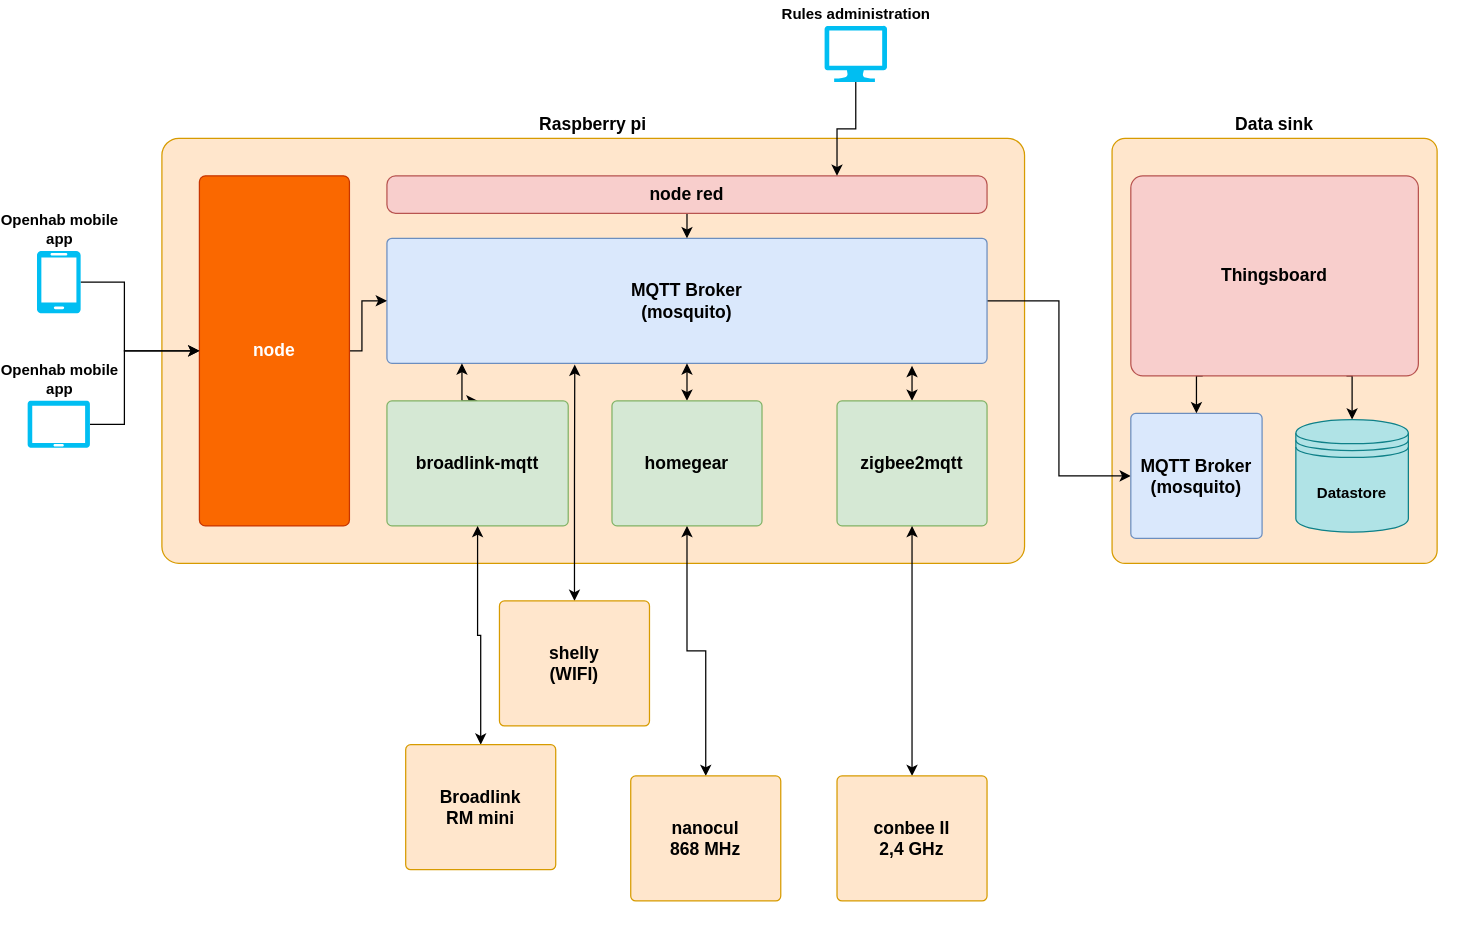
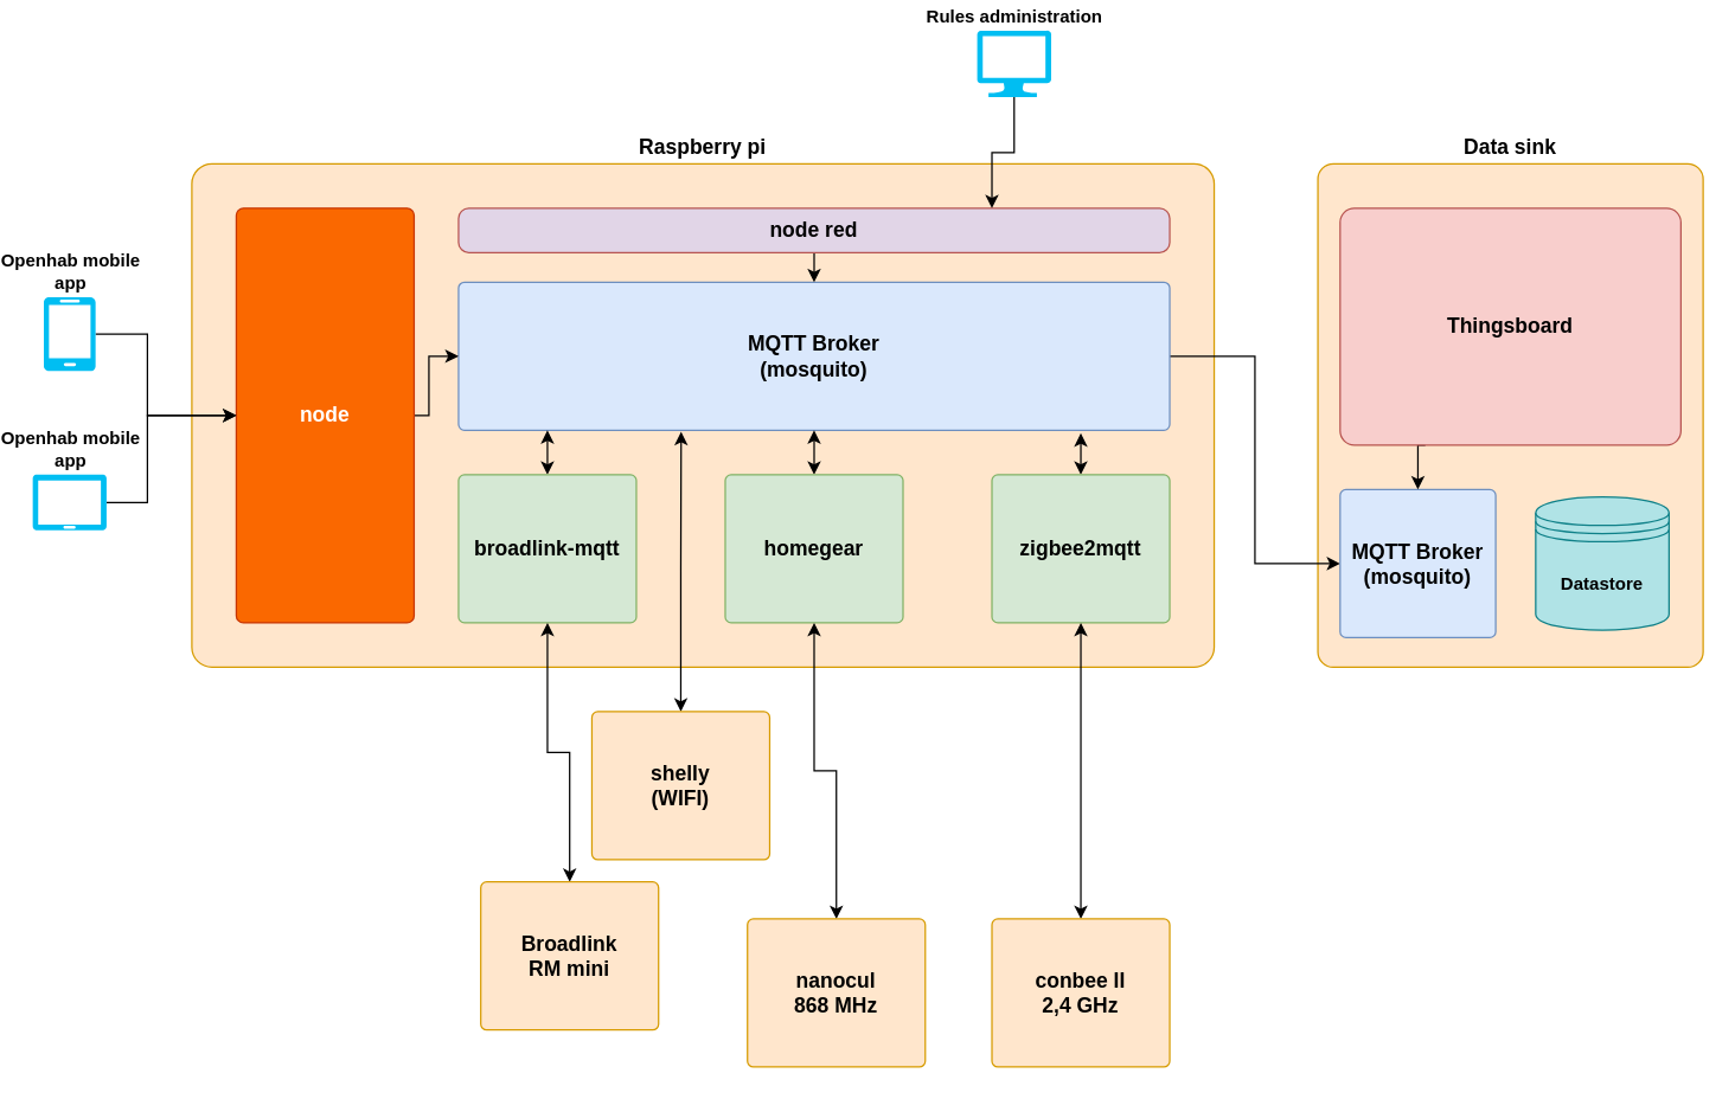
- <mxCell id="15" value="&lt;font style=&quot;font-size: 14px&quot;&gt;&lt;b&gt;node red&lt;br&gt;&lt;/b&gt;&lt;/font&gt;" style="rounded=1;whiteSpace=wrap;html=1;labelPosition=center;verticalLabelPosition=middle;align=center;verticalAlign=middle;fillColor=#f8cecc;strokeColor=#b85450;arcSize=23;" parent="1" vertex="1"><mxGeometry x="308" y="140" width="480" height="30" as="geometry" /></mxCell>
+ <mxCell id="15" value="&lt;font style=&quot;font-size: 14px&quot;&gt;&lt;b&gt;node red&lt;br&gt;&lt;/b&gt;&lt;/font&gt;" style="rounded=1;whiteSpace=wrap;html=1;labelPosition=center;verticalLabelPosition=middle;align=center;verticalAlign=middle;fillColor=#e1d5e7;strokeColor=#b85450;arcSize=23;" parent="1" vertex="1"><mxGeometry x="308" y="140" width="480" height="30" as="geometry" /></mxCell>
- <mxCell id="32" style="edgeStyle=orthogonalEdgeStyle;rounded=0;orthogonalLoop=1;jettySize=auto;html=1;exitX=0.75;exitY=1;exitDx=0;exitDy=0;entryX=0.5;entryY=0;entryDx=0;entryDy=0;" edge="1" parent="1" source="33" target="34"><mxGeometry relative="1" as="geometry" /></mxCell>
- <mxCell id="11" value="&lt;font style=&quot;font-size: 14px&quot;&gt;&lt;b&gt;broadlink-mqtt&lt;br&gt;&lt;/b&gt;&lt;/font&gt;" style="rounded=1;whiteSpace=wrap;html=1;labelPosition=center;verticalLabelPosition=middle;align=center;verticalAlign=middle;fillColor=#d5e8d4;strokeColor=#82b366;arcSize=4;" parent="1" vertex="1"><mxGeometry x="308" y="320" width="145" height="100" as="geometry" /></mxCell>
+ <mxCell id="11" value="&lt;font style=&quot;font-size: 14px&quot;&gt;&lt;b&gt;broadlink-mqtt&lt;br&gt;&lt;/b&gt;&lt;/font&gt;" style="rounded=1;whiteSpace=wrap;html=1;labelPosition=center;verticalLabelPosition=middle;align=center;verticalAlign=middle;fillColor=#d5e8d4;strokeColor=#82b366;arcSize=4;" parent="1" vertex="1"><mxGeometry x="308" y="320" width="120" height="100" as="geometry" /></mxCell>
